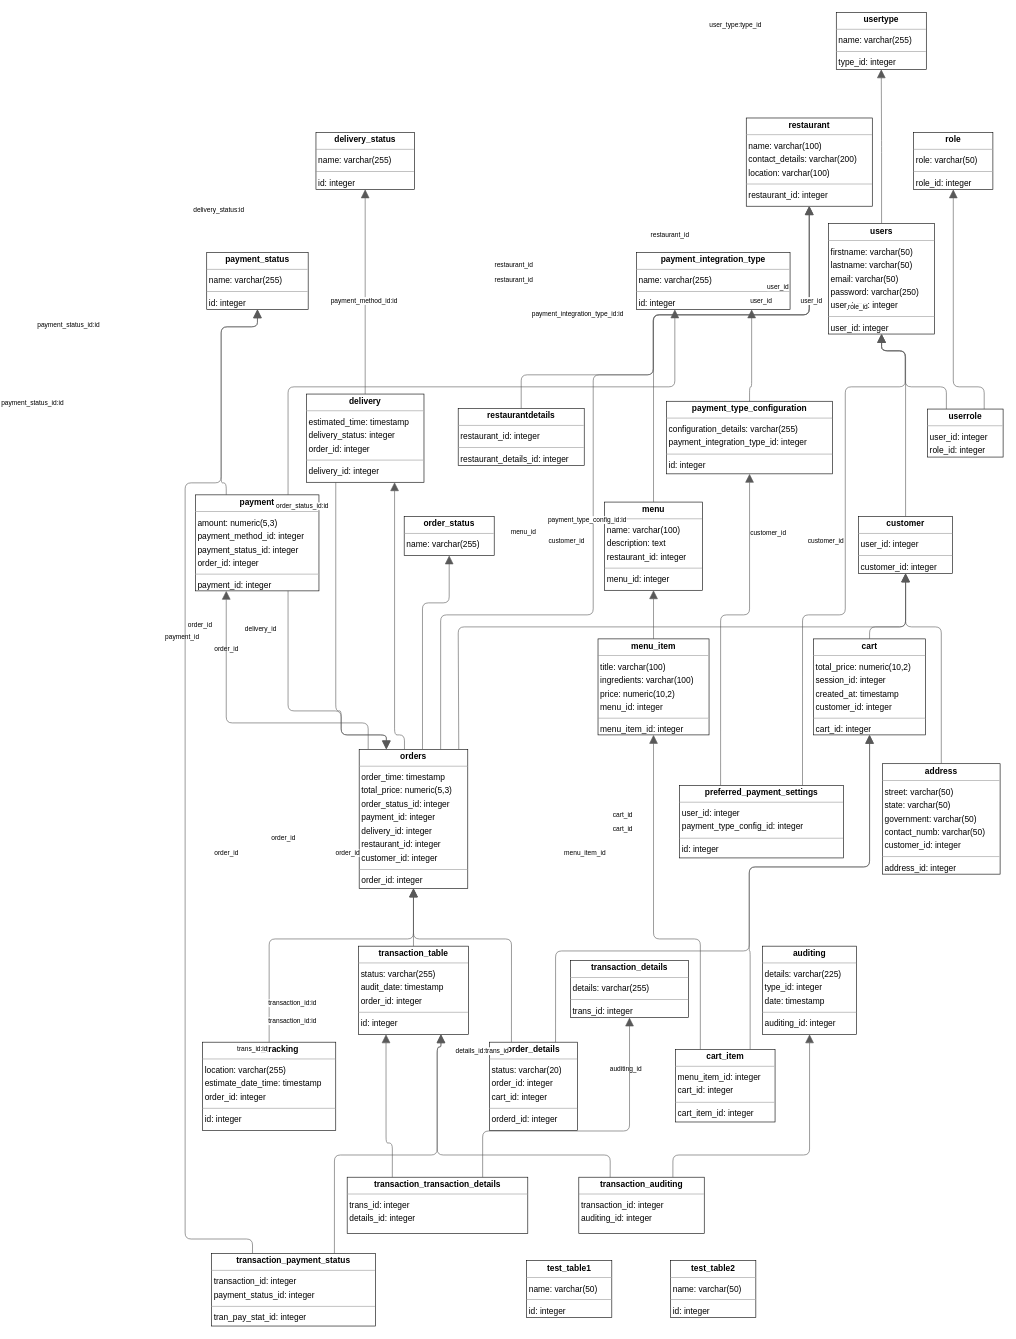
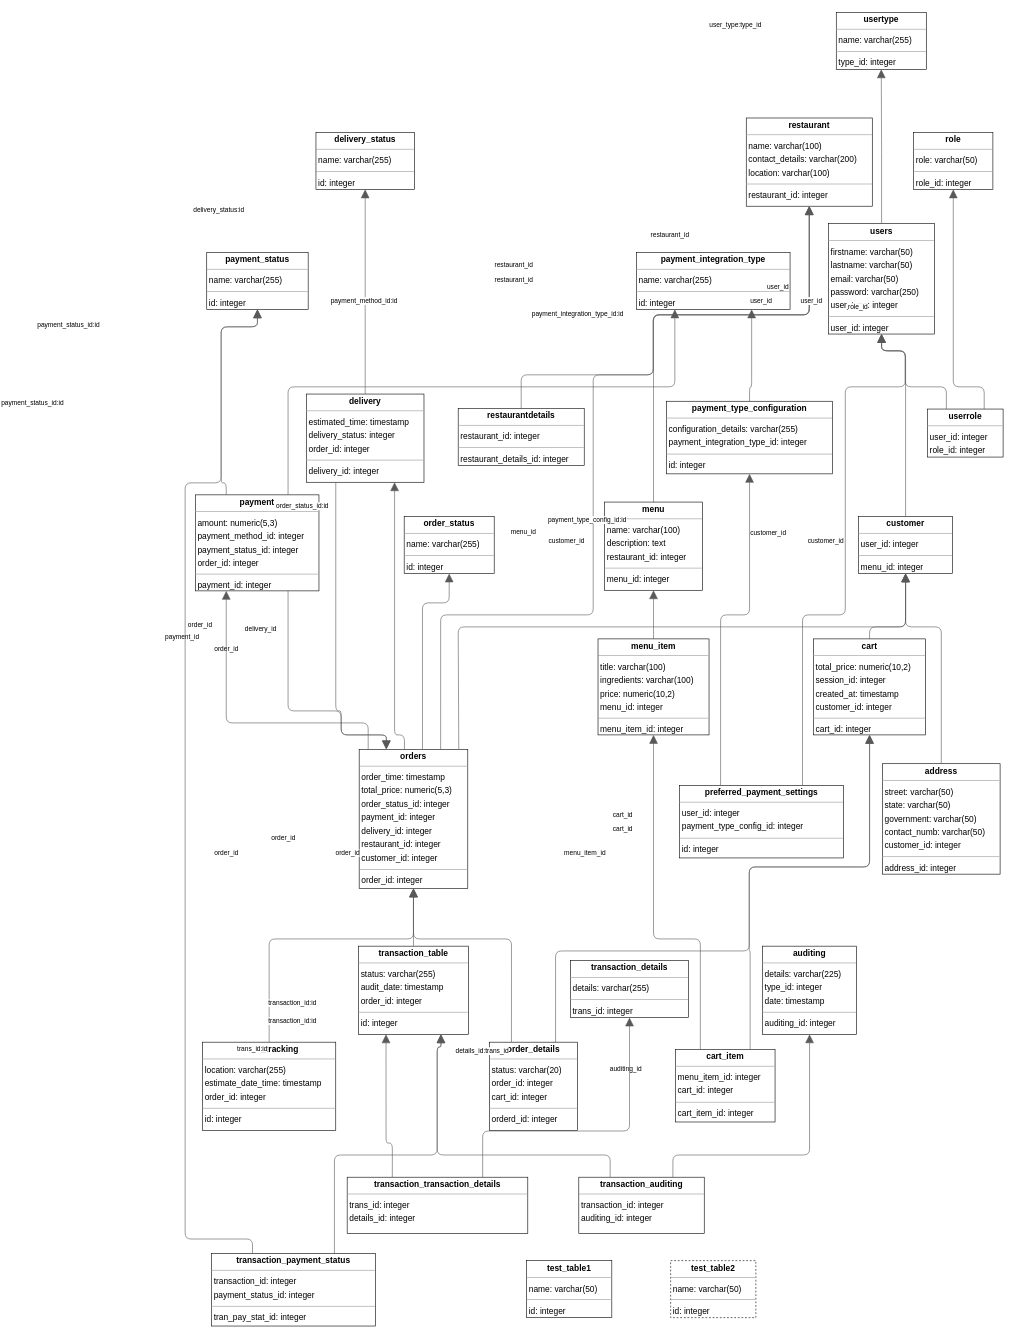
- <mxCell id="6" value="&lt;p style=&quot;margin:0px;margin-top:4px;text-align:center;&quot;&gt;&lt;b&gt;customer&lt;/b&gt;&lt;/p&gt;&lt;hr size=&quot;1&quot;/&gt;&lt;p style=&quot;margin:0 0 0 4px;line-height:1.6;&quot;&gt; user_id: integer&lt;/p&gt;&lt;hr size=&quot;1&quot;/&gt;&lt;p style=&quot;margin:0 0 0 4px;line-height:1.6;&quot;&gt; customer_id: integer&lt;/p&gt;" style="verticalAlign=top;align=left;overflow=fill;fontSize=14;fontFamily=Helvetica;html=1;rounded=0;shadow=0;comic=0;labelBackgroundColor=none;strokeWidth=1;" parent="1" vertex="1"><mxGeometry x="1142" y="860" width="157" height="95" as="geometry" /></mxCell>
+ <mxCell id="6" value="&lt;p style=&quot;margin:0px;margin-top:4px;text-align:center;&quot;&gt;&lt;b&gt;customer&lt;/b&gt;&lt;/p&gt;&lt;hr size=&quot;1&quot;/&gt;&lt;p style=&quot;margin:0 0 0 4px;line-height:1.6;&quot;&gt; user_id: integer&lt;/p&gt;&lt;hr size=&quot;1&quot;/&gt;&lt;p style=&quot;margin:0 0 0 4px;line-height:1.6;&quot;&gt; menu_id: integer&lt;/p&gt;" style="verticalAlign=top;align=left;overflow=fill;fontSize=14;fontFamily=Helvetica;html=1;rounded=0;shadow=0;comic=0;labelBackgroundColor=none;strokeWidth=1;" parent="1" vertex="1"><mxGeometry x="1142" y="860" width="157" height="95" as="geometry" /></mxCell>
- <mxCell id="12" value="&lt;p style=&quot;margin:0px;margin-top:4px;text-align:center;&quot;&gt;&lt;b&gt;order_status&lt;/b&gt;&lt;/p&gt;&lt;hr size=&quot;1&quot;/&gt;&lt;p style=&quot;margin:0 0 0 4px;line-height:1.6;&quot;&gt; name: varchar(255)&lt;/p&gt;&lt;hr size=&quot;1&quot;/&gt;&lt;p style=&quot;margin:0 0 0 4px;line-height:1.6;&quot;&gt; id: integer&lt;/p&gt;" style="verticalAlign=top;align=left;overflow=fill;fontSize=14;fontFamily=Helvetica;html=1;rounded=0;shadow=0;comic=0;labelBackgroundColor=none;strokeWidth=1;" parent="1" vertex="1"><mxGeometry x="385" y="860" width="150" height="65" as="geometry" /></mxCell>
+ <mxCell id="12" value="&lt;p style=&quot;margin:0px;margin-top:4px;text-align:center;&quot;&gt;&lt;b&gt;order_status&lt;/b&gt;&lt;/p&gt;&lt;hr size=&quot;1&quot;/&gt;&lt;p style=&quot;margin:0 0 0 4px;line-height:1.6;&quot;&gt; name: varchar(255)&lt;/p&gt;&lt;hr size=&quot;1&quot;/&gt;&lt;p style=&quot;margin:0 0 0 4px;line-height:1.6;&quot;&gt; id: integer&lt;/p&gt;" style="verticalAlign=top;align=left;overflow=fill;fontSize=14;fontFamily=Helvetica;html=1;rounded=0;shadow=0;comic=0;labelBackgroundColor=none;strokeWidth=1;" parent="1" vertex="1"><mxGeometry x="385" y="860" width="150" height="95" as="geometry" /></mxCell>
- <mxCell id="24" value="&lt;p style=&quot;margin:0px;margin-top:4px;text-align:center;&quot;&gt;&lt;b&gt;test_table2&lt;/b&gt;&lt;/p&gt;&lt;hr size=&quot;1&quot;/&gt;&lt;p style=&quot;margin:0 0 0 4px;line-height:1.6;&quot;&gt; name: varchar(50)&lt;/p&gt;&lt;hr size=&quot;1&quot;/&gt;&lt;p style=&quot;margin:0 0 0 4px;line-height:1.6;&quot;&gt; id: integer&lt;/p&gt;" style="verticalAlign=top;align=left;overflow=fill;fontSize=14;fontFamily=Helvetica;html=1;rounded=0;shadow=0;comic=0;labelBackgroundColor=none;strokeWidth=1;" parent="1" vertex="1"><mxGeometry x="829" y="2100" width="142" height="95" as="geometry" /></mxCell>
+ <mxCell id="24" value="&lt;p style=&quot;margin:0px;margin-top:4px;text-align:center;&quot;&gt;&lt;b&gt;test_table2&lt;/b&gt;&lt;/p&gt;&lt;hr size=&quot;1&quot;/&gt;&lt;p style=&quot;margin:0 0 0 4px;line-height:1.6;&quot;&gt; name: varchar(50)&lt;/p&gt;&lt;hr size=&quot;1&quot;/&gt;&lt;p style=&quot;margin:0 0 0 4px;line-height:1.6;&quot;&gt; id: integer&lt;/p&gt;" style="verticalAlign=top;align=left;overflow=fill;fontSize=14;fontFamily=Helvetica;html=1;rounded=0;shadow=0;comic=0;labelBackgroundColor=none;strokeWidth=1;dashed=1;" parent="1" vertex="1"><mxGeometry x="829" y="2100" width="142" height="95" as="geometry" /></mxCell>
